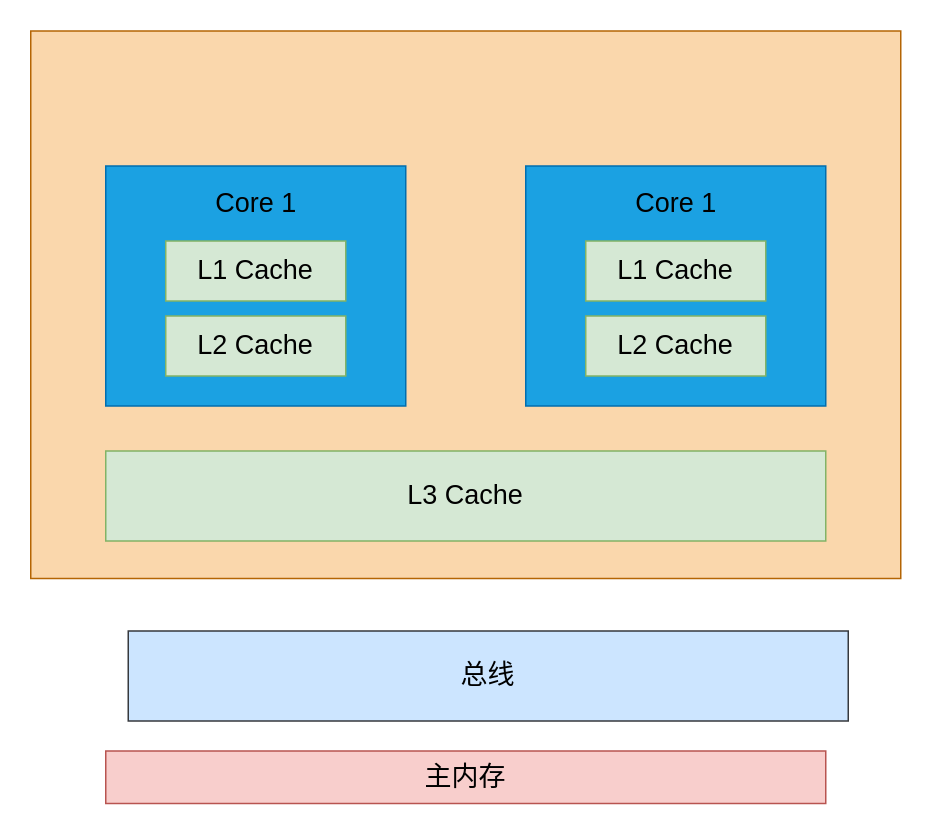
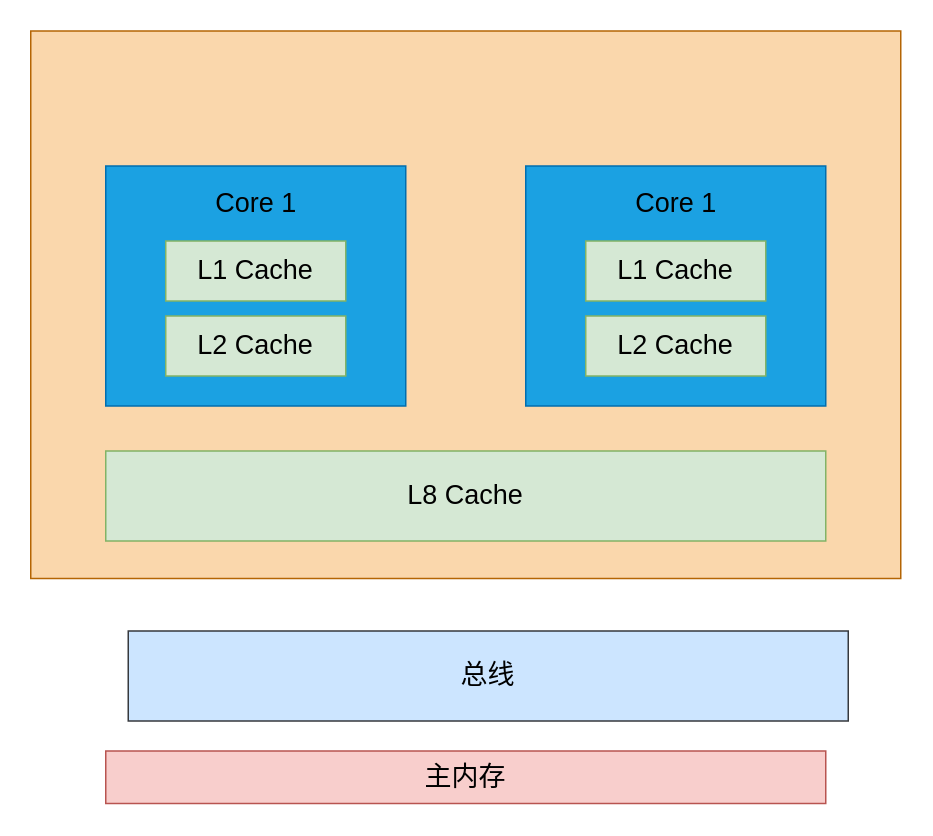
- <mxCell id="11" value="L3 Cache" style="rounded=0;whiteSpace=wrap;html=1;fontSize=18;strokeWidth=1;fillColor=#d5e8d4;strokeColor=#82b366;" vertex="1" parent="1"><mxGeometry x="70" y="300" width="480" height="60" as="geometry" /></mxCell>
+ <mxCell id="11" value="L8 Cache" style="rounded=0;whiteSpace=wrap;html=1;fontSize=18;strokeWidth=1;fillColor=#d5e8d4;strokeColor=#82b366;" vertex="1" parent="1"><mxGeometry x="70" y="300" width="480" height="60" as="geometry" /></mxCell>
